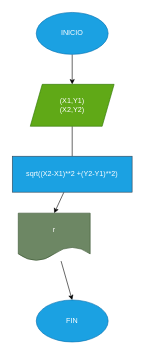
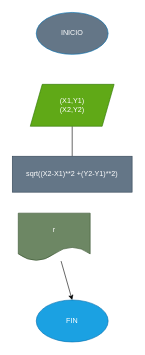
- <mxCell id="3" value="INICIO" style="ellipse;whiteSpace=wrap;html=1;fillColor=#1ba1e2;fontColor=#ffffff;strokeColor=#006EAF;" parent="1" vertex="1"><mxGeometry x="60" y="20" width="120" height="70" as="geometry" /></mxCell>
+ <mxCell id="3" value="INICIO" style="ellipse;whiteSpace=wrap;html=1;fillColor=#647687;fontColor=#ffffff;strokeColor=#006EAF;" parent="1" vertex="1"><mxGeometry x="60" y="20" width="120" height="70" as="geometry" /></mxCell>
- <mxCell id="2" style="edgeStyle=none;html=1;" parent="1" source="3" target="5" edge="1"><mxGeometry relative="1" as="geometry"><mxPoint x="120" y="120" as="targetPoint" /></mxGeometry></mxCell>
- <mxCell id="7" value="sqrt((X2-X1)**2 +(Y2-Y1)**2)" style="rounded=0;whiteSpace=wrap;html=1;fillColor=#1ba1e2;fontColor=#ffffff;strokeColor=#314354;" parent="1" vertex="1"><mxGeometry x="20" y="260" width="200" height="60" as="geometry" /></mxCell>
+ <mxCell id="7" value="sqrt((X2-X1)**2 +(Y2-Y1)**2)" style="rounded=0;whiteSpace=wrap;html=1;fillColor=#647687;fontColor=#ffffff;strokeColor=#314354;" parent="1" vertex="1"><mxGeometry x="20" y="260" width="200" height="60" as="geometry" /></mxCell>
- <mxCell id="6" style="edgeStyle=none;html=1;entryX=0.5;entryY=0;entryDx=0;entryDy=0;" parent="1" source="7" target="9" edge="1"><mxGeometry relative="1" as="geometry"><mxPoint x="123.478" y="370" as="targetPoint" /></mxGeometry></mxCell>
